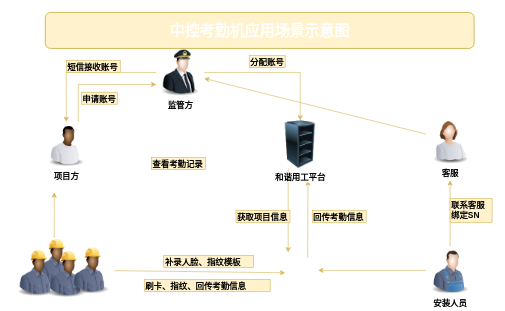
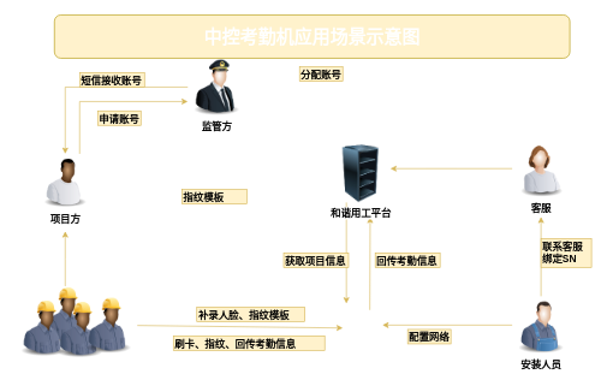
- <mxCell id="16" style="edgeStyle=orthogonalEdgeStyle;rounded=0;orthogonalLoop=1;jettySize=auto;html=1;fillColor=#fff2cc;strokeColor=#d6b656;fontSize=14;fontStyle=1" parent="1" source="18" target="7" edge="1"><mxGeometry relative="1" as="geometry" /></mxCell>
- <mxCell id="8" style="edgeStyle=none;rounded=0;orthogonalLoop=1;jettySize=auto;html=1;fillColor=#fff2cc;strokeColor=#d6b656;fontSize=14;fontStyle=1;" parent="1" source="9" target="18" edge="1"><mxGeometry relative="1" as="geometry" /></mxCell>
+ <mxCell id="8" style="edgeStyle=none;rounded=0;orthogonalLoop=1;jettySize=auto;html=1;entryX=1.013;entryY=0.413;entryDx=0;entryDy=0;entryPerimeter=0;fillColor=#fff2cc;strokeColor=#d6b656;fontSize=14;fontStyle=1" parent="1" source="9" target="7" edge="1"><mxGeometry relative="1" as="geometry" /></mxCell>
- <mxCell id="5" value="项目方" style="image;html=1;labelBackgroundColor=#ffffff;image=img/lib/clip_art/people/Worker_Black_128x128.png;fillColor=#fff2cc;strokeColor=#d6b656;fontSize=14;fontStyle=1" parent="1" vertex="1"><mxGeometry x="70" y="202.5" width="80" height="75" as="geometry" /></mxCell>
+ <mxCell id="5" value="项目方" style="image;html=1;labelBackgroundColor=#ffffff;image=img/lib/clip_art/people/Worker_Black_128x128.png;fillColor=#fff2cc;strokeColor=#d6b656;fontSize=14;fontStyle=1" parent="1" vertex="1"><mxGeometry x="50" y="212.5" width="80" height="75" as="geometry" /></mxCell>
- <mxCell id="31" value="查看考勤记录" style="text;html=1;resizable=0;points=[];autosize=1;align=left;verticalAlign=top;spacingTop=-4;fillColor=#fff2cc;strokeColor=#d6b656;fontSize=14;fontStyle=1" parent="1" vertex="1"><mxGeometry x="252" y="262" width="90" height="20" as="geometry" /></mxCell>
+ <mxCell id="31" value="指纹模板" style="text;html=1;resizable=0;points=[];autosize=1;align=left;verticalAlign=top;spacingTop=-4;fillColor=#fff2cc;strokeColor=#d6b656;fontSize=14;fontStyle=1" parent="1" vertex="1"><mxGeometry x="252" y="262" width="90" height="20" as="geometry" /></mxCell>
+ <mxCell id="28" value="配置网络" style="text;html=1;resizable=0;points=[];autosize=1;align=left;verticalAlign=top;spacingTop=-4;fillColor=#fff2cc;strokeColor=#d6b656;fontSize=14;fontStyle=1" parent="1" vertex="1"><mxGeometry x="565" y="456" width="60" height="20" as="geometry" /></mxCell>
